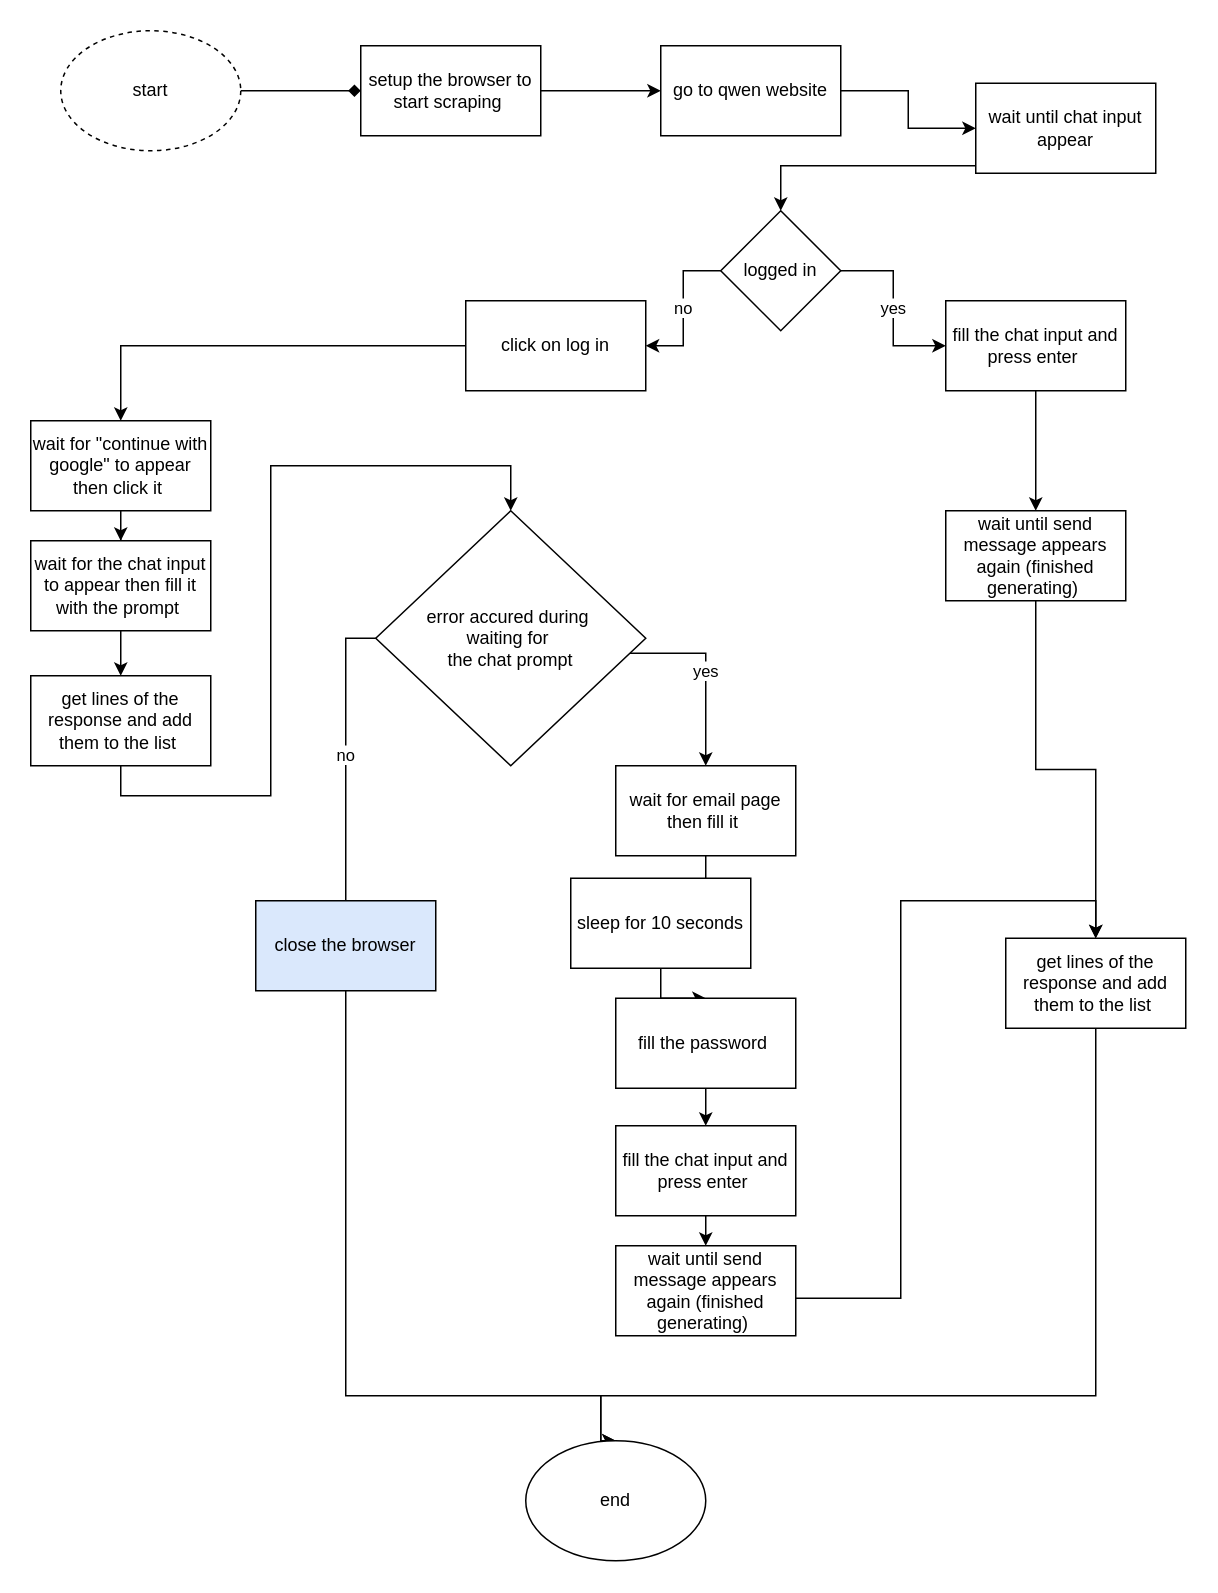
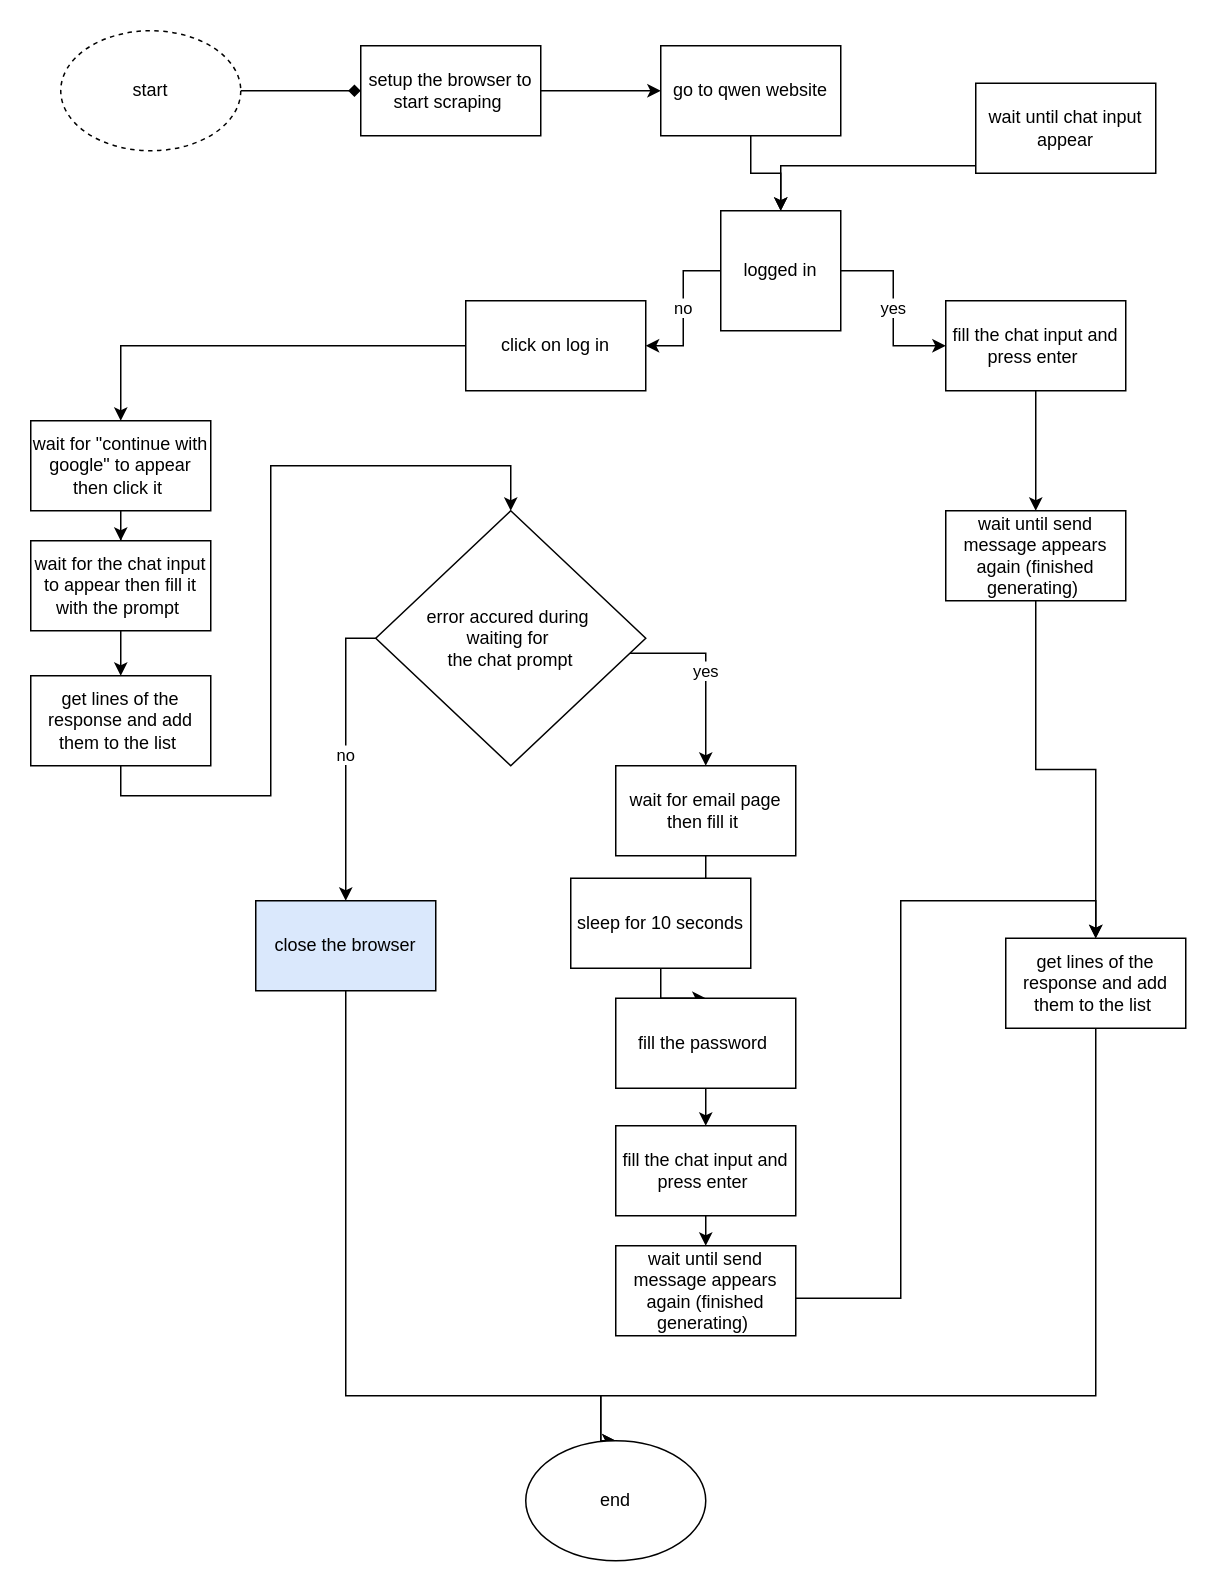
- <mxCell id="6" value="" style="edgeStyle=orthogonalEdgeStyle;rounded=0;orthogonalLoop=1;jettySize=auto;html=1;" edge="1" parent="1" source="7" target="9"><mxGeometry relative="1" as="geometry" /></mxCell>
+ <mxCell id="6" value="" style="edgeStyle=orthogonalEdgeStyle;rounded=0;orthogonalLoop=1;jettySize=auto;html=1;" edge="1" parent="1" source="7" target="12"><mxGeometry relative="1" as="geometry" /></mxCell>
- <mxCell id="12" value="logged in" style="rhombus;whiteSpace=wrap;html=1;" vertex="1" parent="1"><mxGeometry x="480" y="140" width="80" height="80" as="geometry" /></mxCell>
+ <mxCell id="12" value="logged in" style="whiteSpace=wrap;html=1;rounded=0;" vertex="1" parent="1"><mxGeometry x="480" y="140" width="80" height="80" as="geometry" /></mxCell>
- <mxCell id="27" value="no" style="edgeStyle=orthogonalEdgeStyle;rounded=0;orthogonalLoop=1;jettySize=auto;html=1;exitX=0;exitY=0.5;exitDx=0;exitDy=0;endArrow=none;" edge="1" parent="1" source="29" target="37"><mxGeometry relative="1" as="geometry"><mxPoint x="220" y="730" as="targetPoint" /><Array as="points"><mxPoint x="230" y="425" /></Array></mxGeometry></mxCell>
+ <mxCell id="27" value="no" style="edgeStyle=orthogonalEdgeStyle;rounded=0;orthogonalLoop=1;jettySize=auto;html=1;exitX=0;exitY=0.5;exitDx=0;exitDy=0;" edge="1" parent="1" source="29" target="37"><mxGeometry relative="1" as="geometry"><mxPoint x="220" y="730" as="targetPoint" /><Array as="points"><mxPoint x="230" y="425" /></Array></mxGeometry></mxCell>
